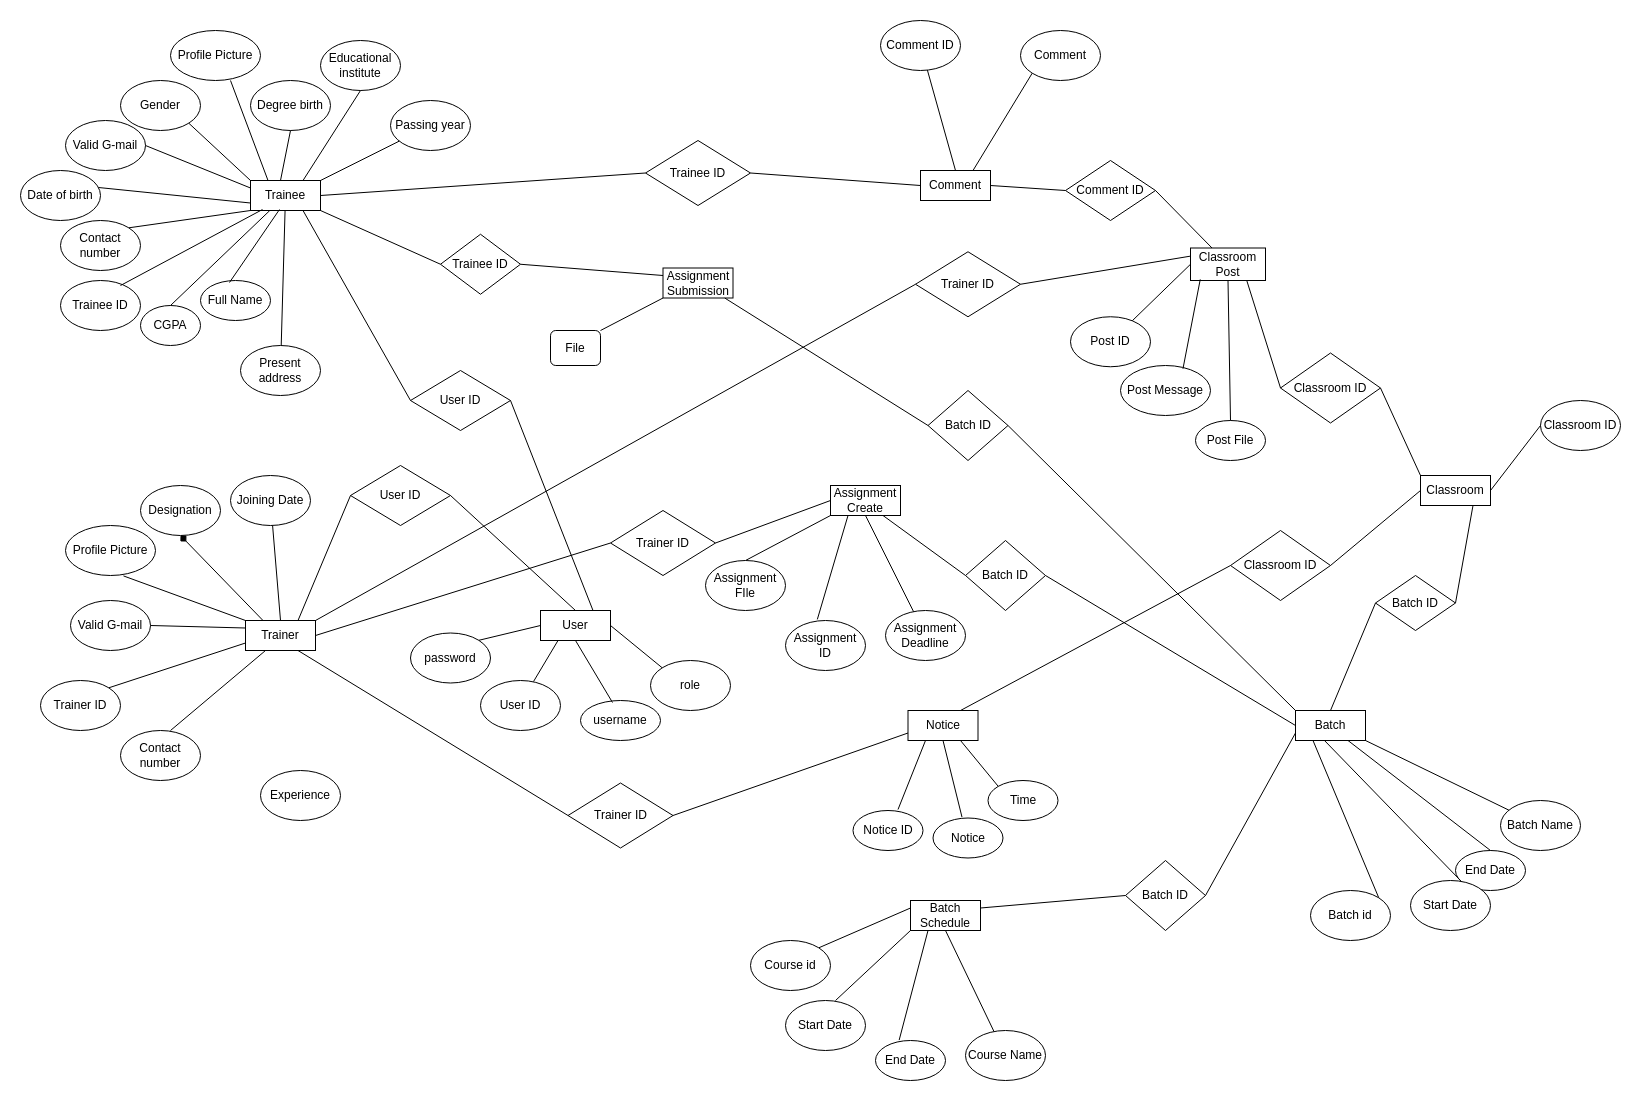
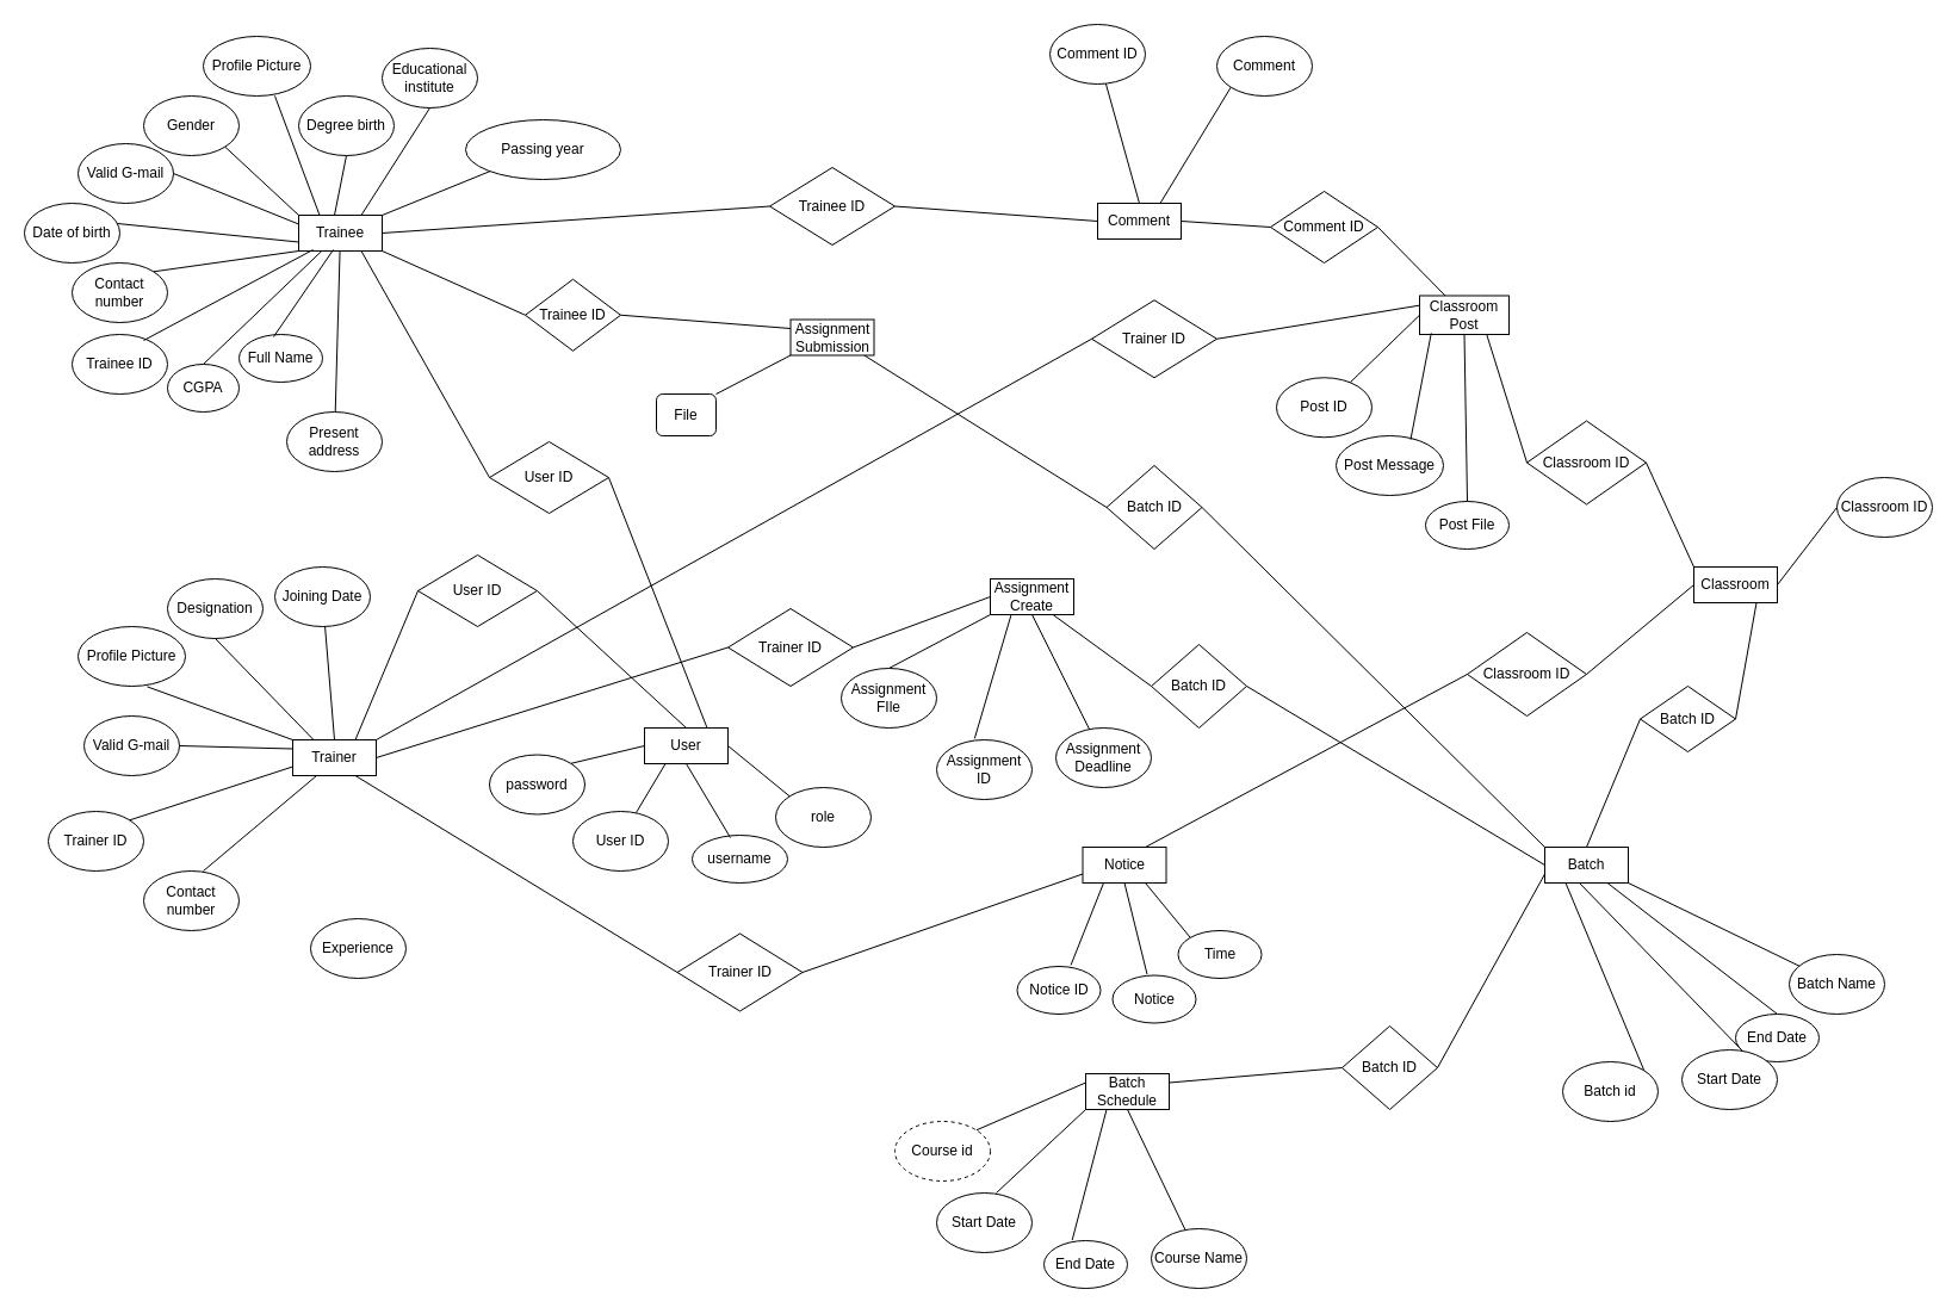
- <mxCell id="12" value="Passing year" style="ellipse;whiteSpace=wrap;html=1;" vertex="1" parent="1"><mxGeometry x="390" y="100" width="80" height="50" as="geometry" /></mxCell>
+ <mxCell id="12" value="Passing year" style="ellipse;whiteSpace=wrap;html=1;" vertex="1" parent="1"><mxGeometry x="390" y="100" width="130" height="50" as="geometry" /></mxCell>
- <mxCell id="32" value="" style="endArrow=diamond;html=1;rounded=0;entryX=0.5;entryY=1;entryDx=0;entryDy=0;exitX=0.25;exitY=0;exitDx=0;exitDy=0;" edge="1" parent="1" source="25" target="27"><mxGeometry width="50" height="50" relative="1" as="geometry"><mxPoint x="250" y="610" as="sourcePoint" /><mxPoint x="260" y="560" as="targetPoint" /></mxGeometry></mxCell>
+ <mxCell id="32" value="" style="endArrow=none;html=1;rounded=0;entryX=0.5;entryY=1;entryDx=0;entryDy=0;exitX=0.25;exitY=0;exitDx=0;exitDy=0;" edge="1" parent="1" source="25" target="27"><mxGeometry width="50" height="50" relative="1" as="geometry"><mxPoint x="250" y="610" as="sourcePoint" /><mxPoint x="260" y="560" as="targetPoint" /></mxGeometry></mxCell>
- <mxCell id="56" value="Course id" style="ellipse;whiteSpace=wrap;html=1;" vertex="1" parent="1"><mxGeometry x="750" y="940" width="80" height="50" as="geometry" /></mxCell>
+ <mxCell id="56" value="Course id" style="ellipse;whiteSpace=wrap;html=1;dashed=1;" vertex="1" parent="1"><mxGeometry x="750" y="940" width="80" height="50" as="geometry" /></mxCell>
